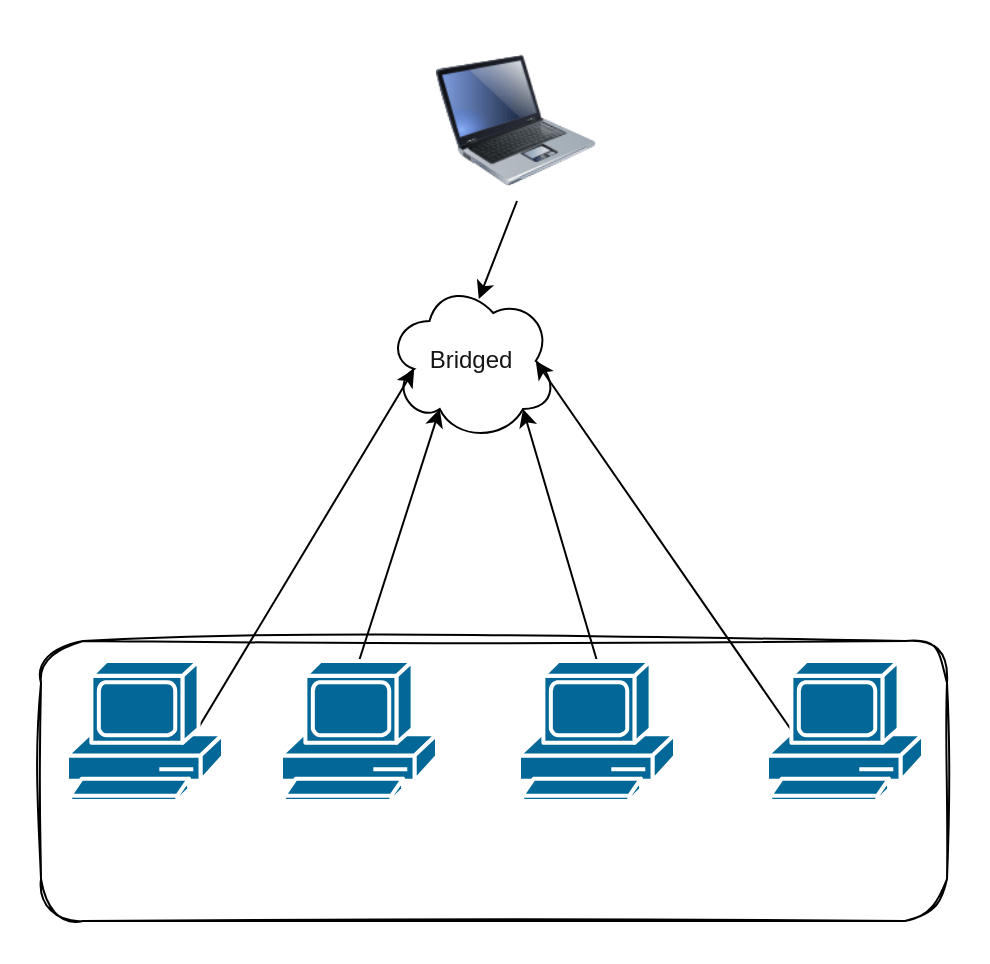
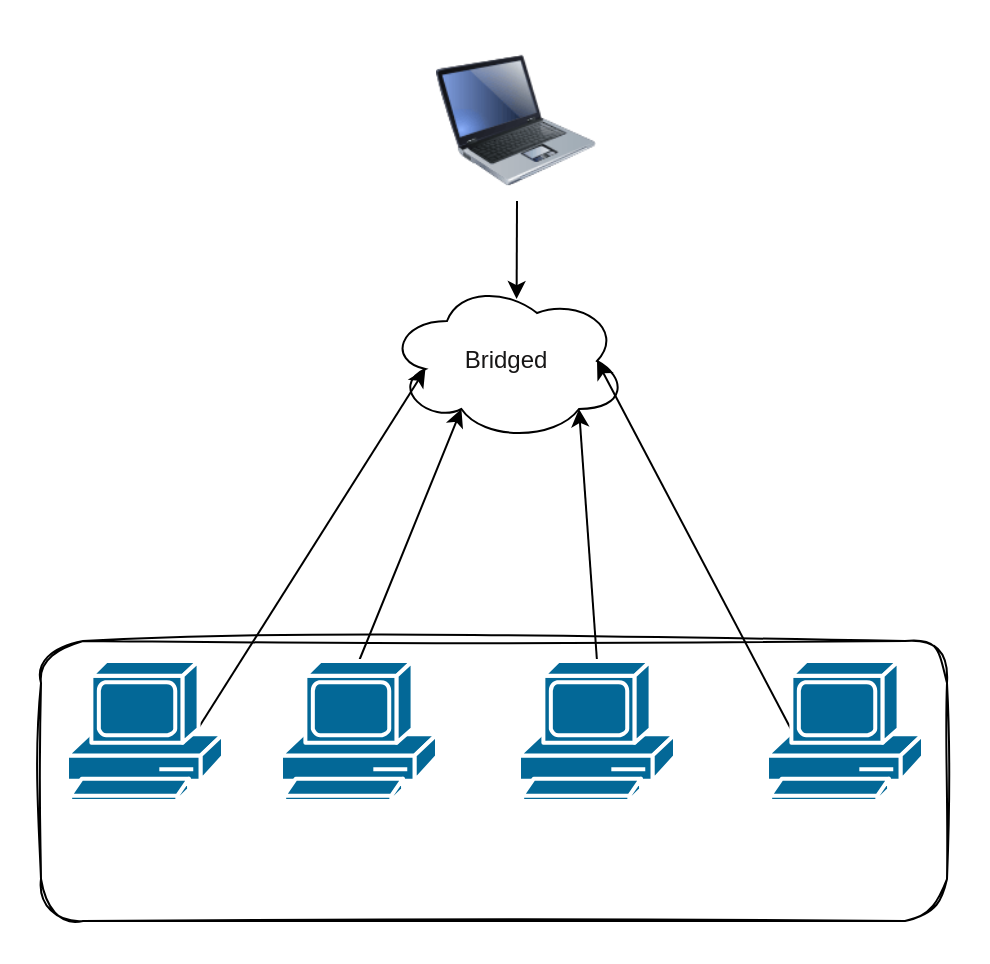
- <mxCell id="2" value="Bridged" style="ellipse;shape=cloud;whiteSpace=wrap;html=1;fillColor=#FFFFFF;fontColor=#171616;" vertex="1" parent="1"><mxGeometry x="193" y="140" width="85" height="80" as="geometry" /></mxCell>
+ <mxCell id="2" value="Bridged" style="ellipse;shape=cloud;whiteSpace=wrap;html=1;fillColor=#FFFFFF;fontColor=#171616;" vertex="1" parent="1"><mxGeometry x="193" y="140" width="120" height="80" as="geometry" /></mxCell>
